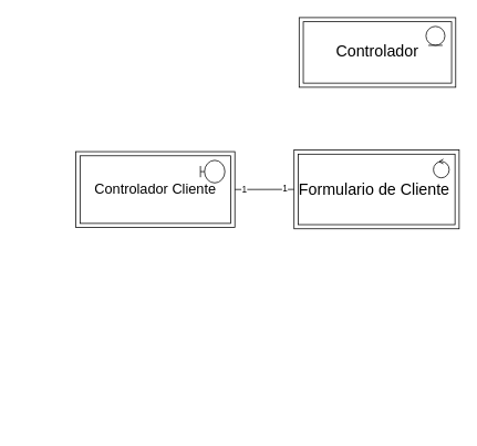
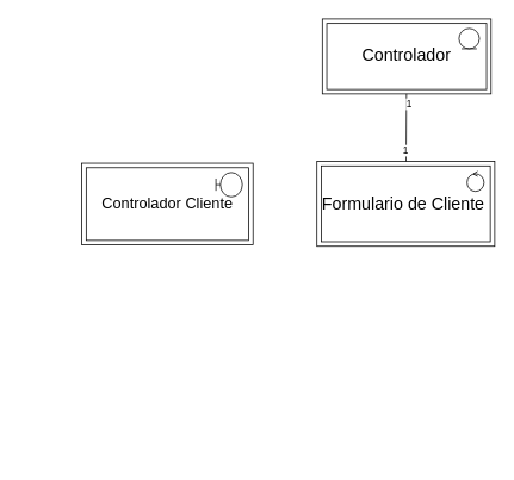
+ <mxCell id="9" style="edgeStyle=none;html=1;endArrow=none;endFill=0;" edge="1" parent="1" source="3" target="7"><mxGeometry relative="1" as="geometry" /></mxCell>
+ <mxCell id="10" value="1" style="edgeLabel;html=1;align=center;verticalAlign=middle;resizable=0;points=[];" vertex="1" connectable="0" parent="9"><mxGeometry x="-0.709" y="2" relative="1" as="geometry"><mxPoint as="offset" /></mxGeometry></mxCell>
+ <mxCell id="11" value="1" style="edgeLabel;html=1;align=center;verticalAlign=middle;resizable=0;points=[];" vertex="1" connectable="0" parent="9"><mxGeometry x="0.667" y="-1" relative="1" as="geometry"><mxPoint as="offset" /></mxGeometry></mxCell>
- <mxCell id="15" style="edgeStyle=none;html=1;entryX=0;entryY=0.5;entryDx=0;entryDy=0;endArrow=none;endFill=0;" edge="1" parent="1" source="13" target="7"><mxGeometry relative="1" as="geometry" /></mxCell>
- <mxCell id="16" value="1" style="edgeLabel;html=1;align=center;verticalAlign=middle;resizable=0;points=[];" vertex="1" connectable="0" parent="15"><mxGeometry x="-0.703" relative="1" as="geometry"><mxPoint as="offset" /></mxGeometry></mxCell>
- <mxCell id="17" value="1" style="edgeLabel;html=1;align=center;verticalAlign=middle;resizable=0;points=[];" vertex="1" connectable="0" parent="15"><mxGeometry x="0.669" y="1" relative="1" as="geometry"><mxPoint as="offset" /></mxGeometry></mxCell>
